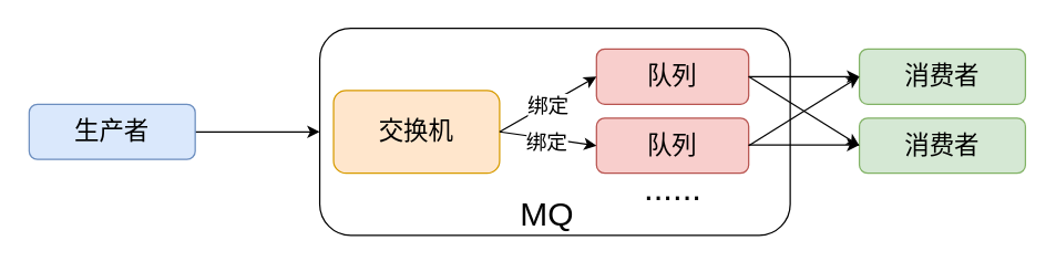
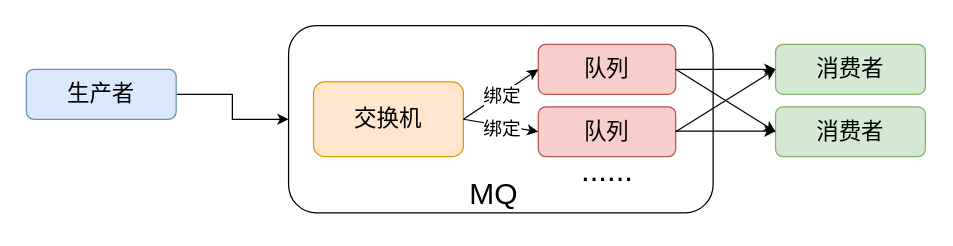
- <mxCell id="3" value="&lt;font style=&quot;font-size: 18px;&quot;&gt;生产者&lt;/font&gt;" style="rounded=1;whiteSpace=wrap;html=1;fillColor=#dae8fc;strokeColor=#6c8ebf;" vertex="1" parent="1"><mxGeometry x="20" y="75" width="120" height="40" as="geometry" /></mxCell>
+ <mxCell id="3" value="&lt;font style=&quot;font-size: 18px;&quot;&gt;生产者&lt;/font&gt;" style="rounded=1;whiteSpace=wrap;html=1;fillColor=#dae8fc;strokeColor=#6c8ebf;" vertex="1" parent="1"><mxGeometry x="20" y="55" width="120" height="40" as="geometry" /></mxCell>
- <mxCell id="7" value="交换机" style="rounded=1;whiteSpace=wrap;html=1;fontSize=18;fillColor=#ffe6cc;strokeColor=#d79b00;" vertex="1" parent="1"><mxGeometry x="240" y="65" width="120" height="60" as="geometry" /></mxCell>
+ <mxCell id="7" value="交换机" style="rounded=1;whiteSpace=wrap;html=1;fontSize=18;fillColor=#ffe6cc;strokeColor=#d79b00;" vertex="1" parent="1"><mxGeometry x="250" y="65" width="120" height="60" as="geometry" /></mxCell>
